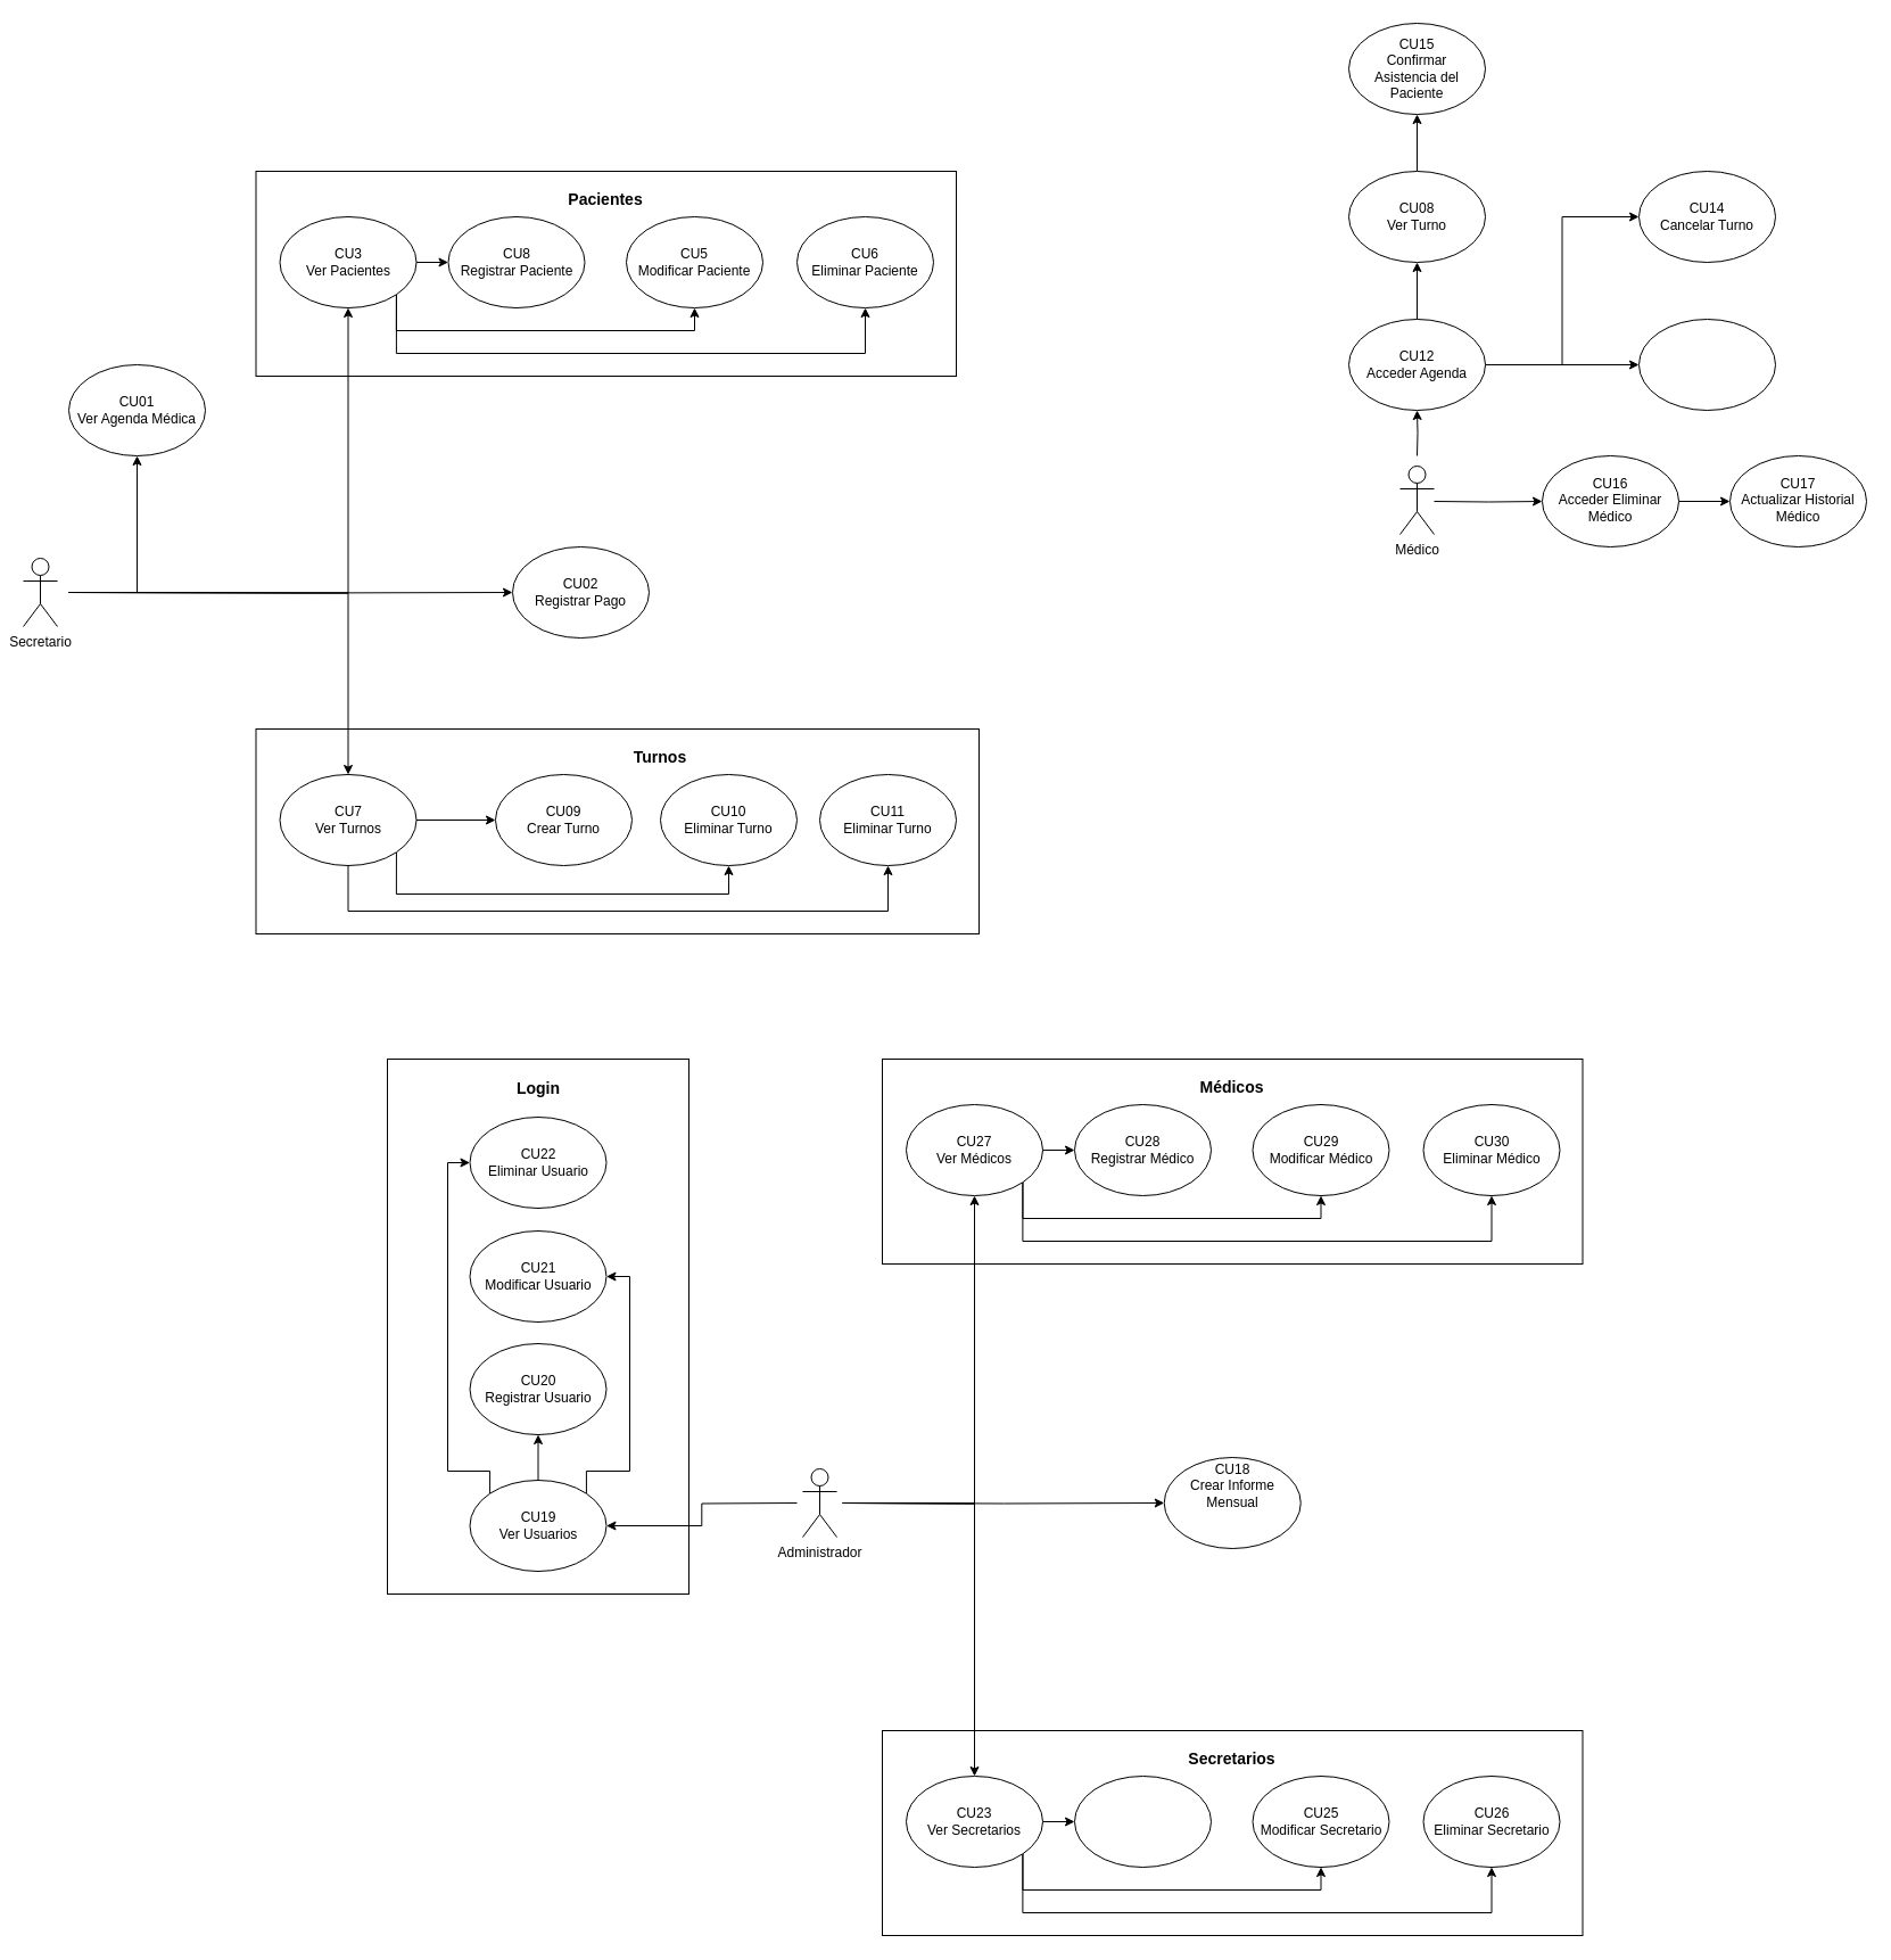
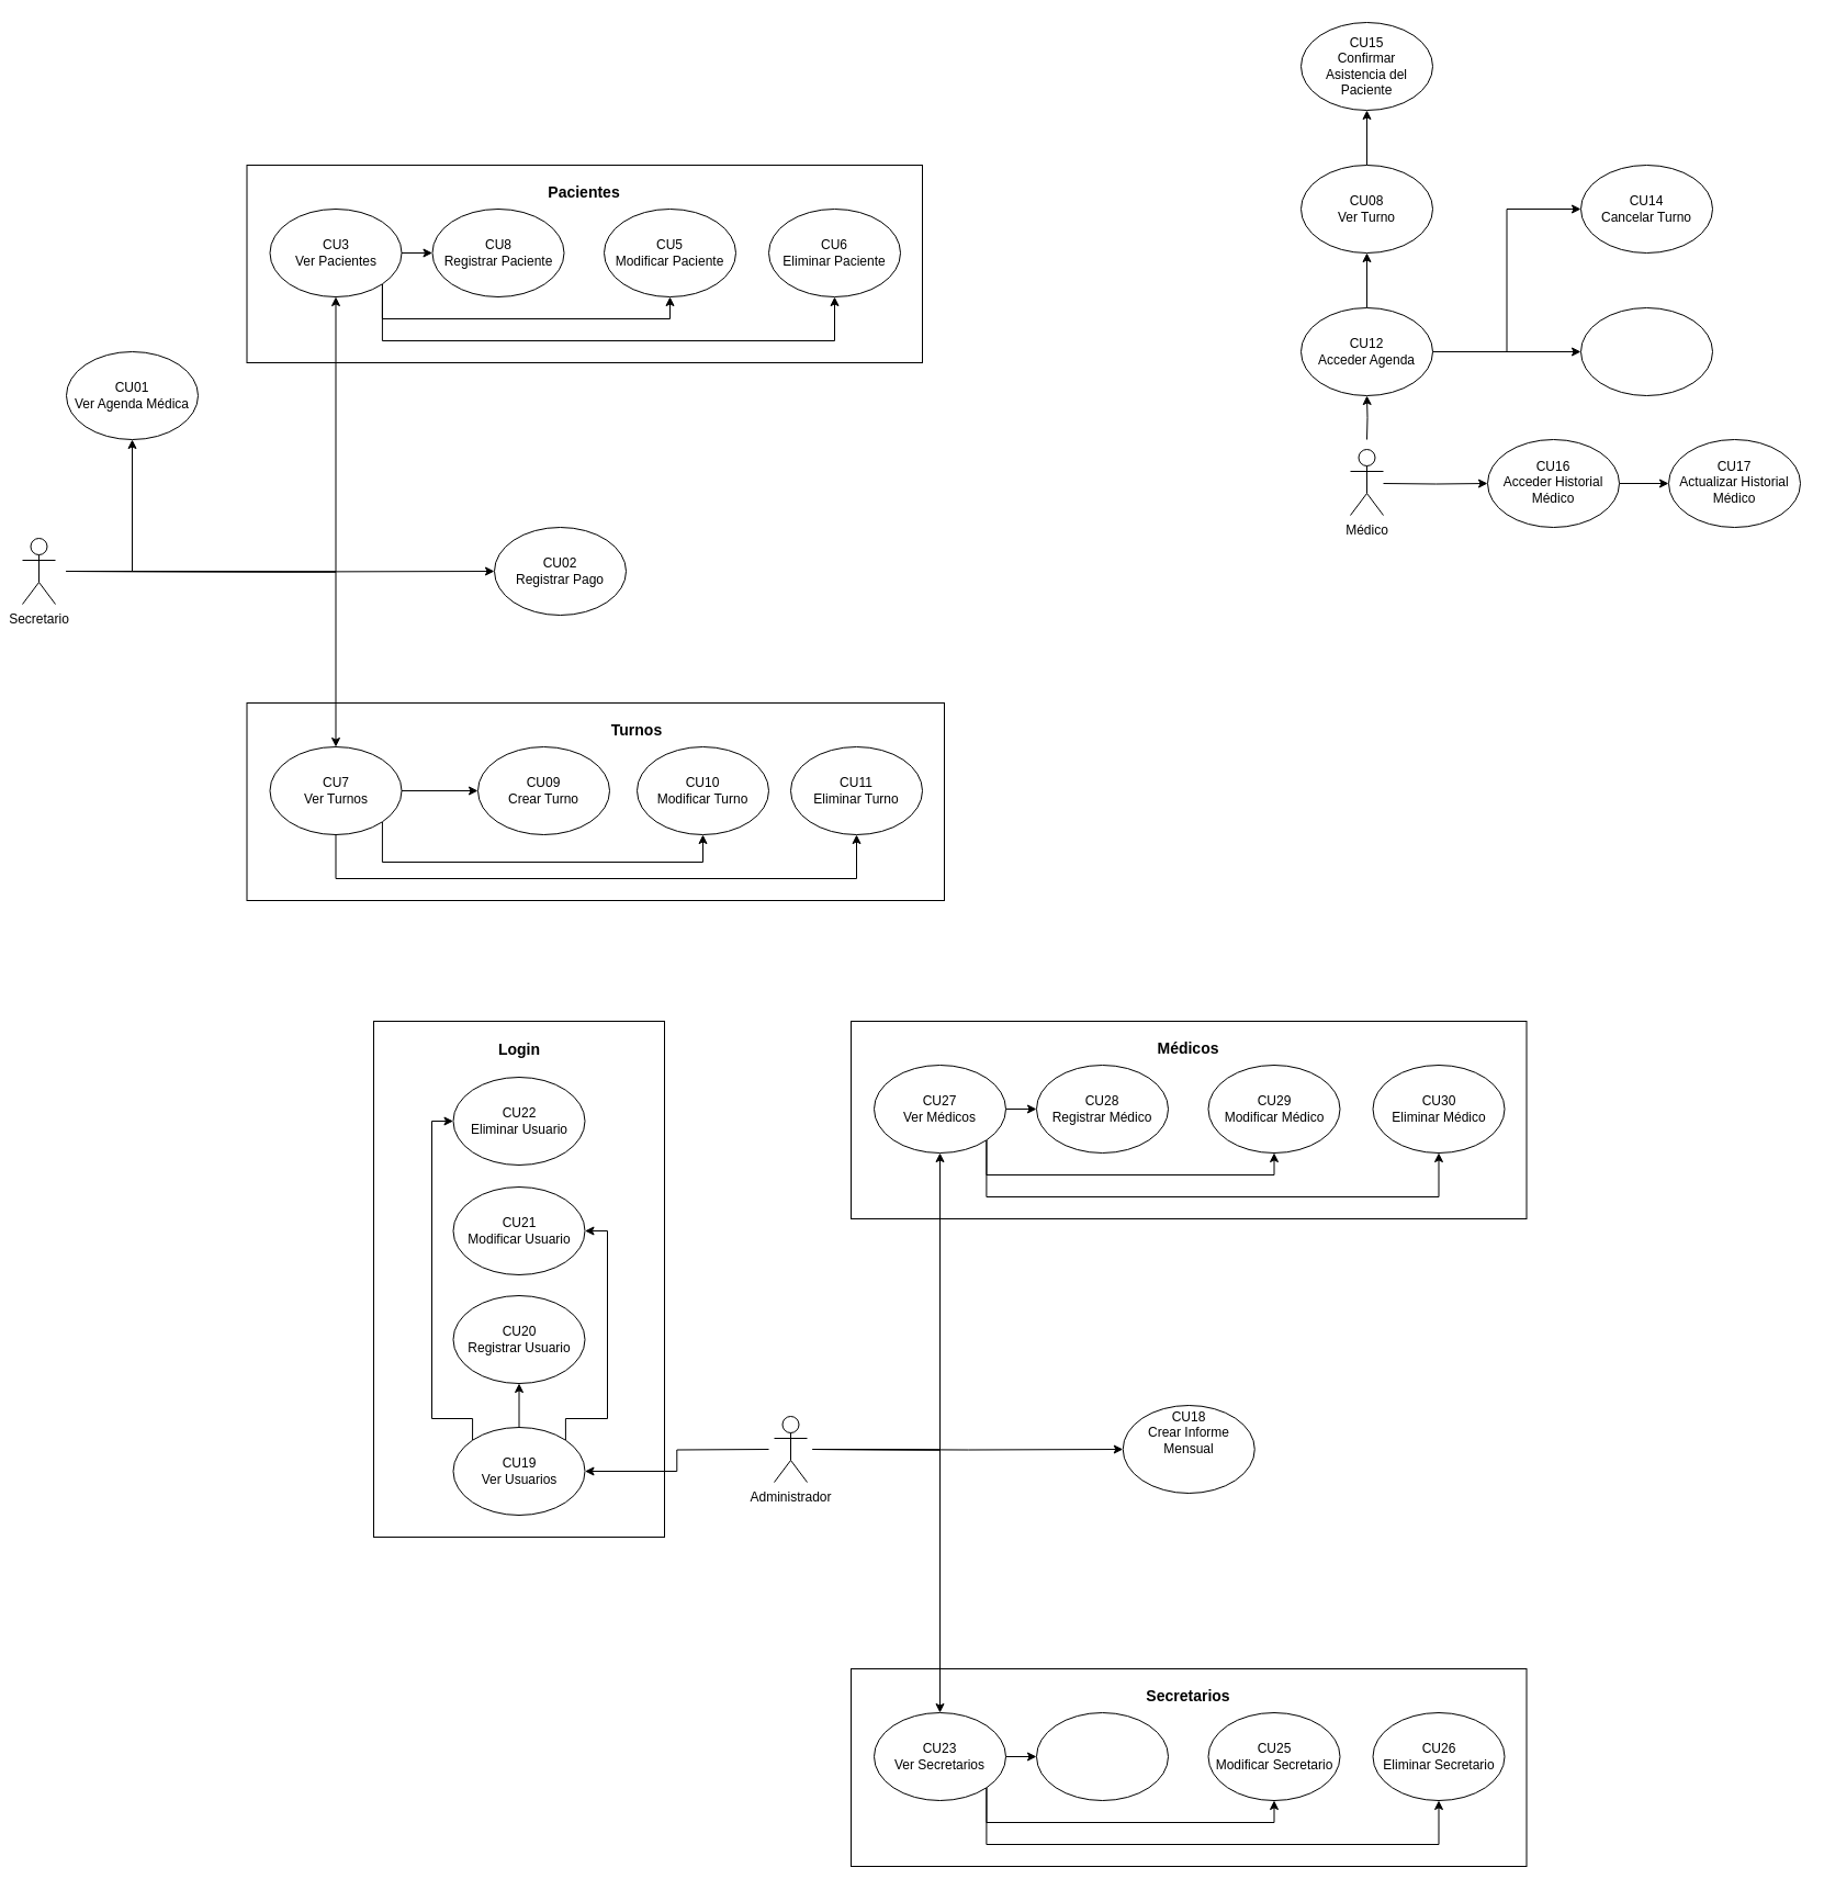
- <mxCell id="92" value="CU16&lt;br&gt;Acceder Eliminar Médico" style="text;html=1;align=center;verticalAlign=middle;whiteSpace=wrap;rounded=0;" parent="1" vertex="1"><mxGeometry x="1360" y="424" width="110" height="30" as="geometry" /></mxCell>
+ <mxCell id="92" value="CU16&lt;br&gt;Acceder Historial Médico" style="text;html=1;align=center;verticalAlign=middle;whiteSpace=wrap;rounded=0;" parent="1" vertex="1"><mxGeometry x="1360" y="424" width="110" height="30" as="geometry" /></mxCell>
- <mxCell id="48" value="CU10&lt;br&gt;Eliminar Turno" style="text;html=1;align=center;verticalAlign=middle;whiteSpace=wrap;rounded=0;" parent="1" vertex="1"><mxGeometry x="585" y="705" width="110" height="30" as="geometry" /></mxCell>
+ <mxCell id="48" value="CU10&lt;br&gt;Modificar Turno" style="text;html=1;align=center;verticalAlign=middle;whiteSpace=wrap;rounded=0;" parent="1" vertex="1"><mxGeometry x="585" y="705" width="110" height="30" as="geometry" /></mxCell>
